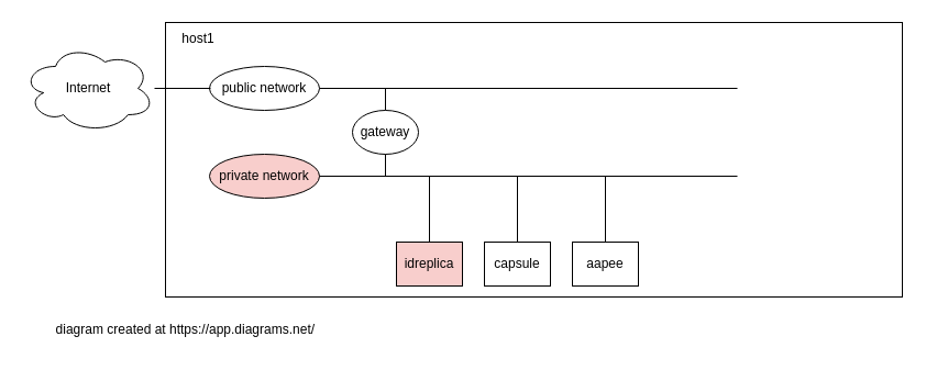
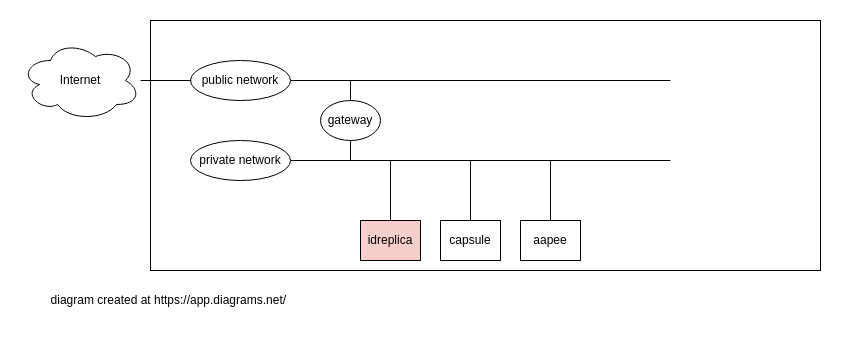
- <mxCell id="4" value="host1" style="text;html=1;strokeColor=none;fillColor=none;align=center;verticalAlign=middle;whiteSpace=wrap;rounded=0;" parent="1" vertex="1"><mxGeometry x="150" y="20" width="60" height="30" as="geometry" /></mxCell>
- <mxCell id="9" value="private network" style="ellipse;whiteSpace=wrap;html=1;fillColor=#f8cecc;" parent="1" vertex="1"><mxGeometry x="190" y="140" width="100" height="40" as="geometry" /></mxCell>
+ <mxCell id="9" value="private network" style="ellipse;whiteSpace=wrap;html=1;" parent="1" vertex="1"><mxGeometry x="190" y="140" width="100" height="40" as="geometry" /></mxCell>
